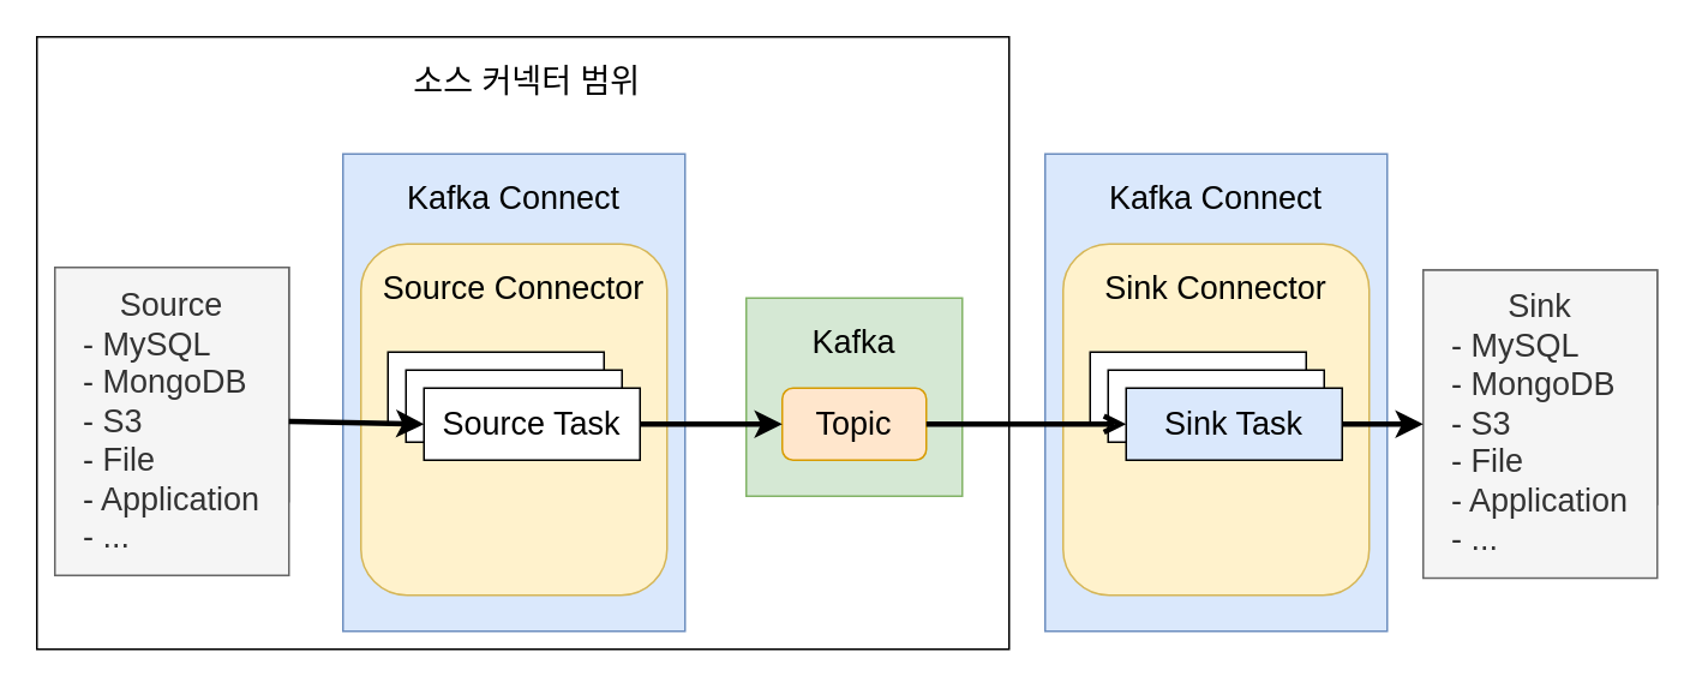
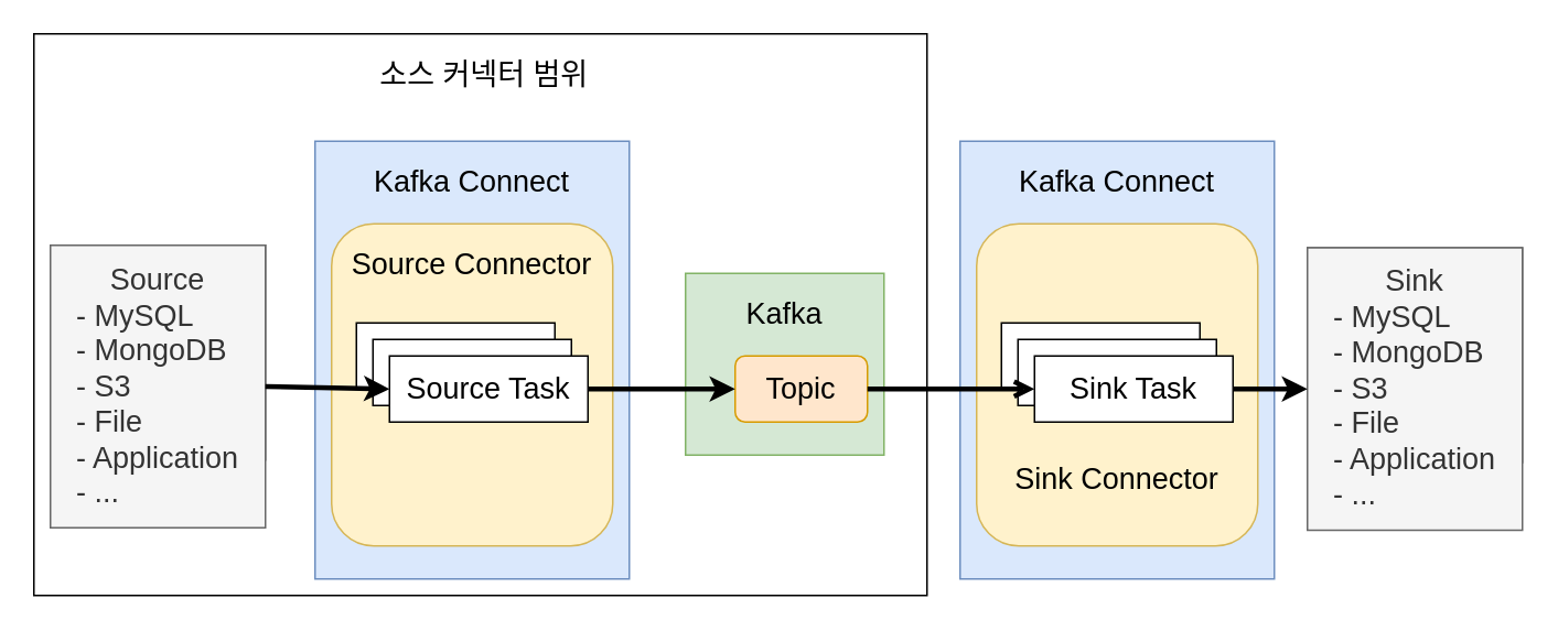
- <mxCell id="22" value="Sink Connector" style="text;html=1;strokeColor=none;fillColor=none;align=center;verticalAlign=middle;whiteSpace=wrap;rounded=0;fontSize=18;" parent="1" vertex="1"><mxGeometry x="600" y="145" width="150" height="30" as="geometry" /></mxCell>
+ <mxCell id="22" value="Sink Connector" style="text;html=1;strokeColor=none;fillColor=none;align=center;verticalAlign=middle;whiteSpace=wrap;rounded=0;fontSize=18;" parent="1" vertex="1"><mxGeometry x="600" y="275" width="150" height="30" as="geometry" /></mxCell>
- <mxCell id="14" value="Topic" style="rounded=1;whiteSpace=wrap;html=1;fontSize=18;fillColor=#ffe6cc;strokeColor=#d79b00;" parent="1" vertex="1"><mxGeometry x="434" y="215" width="80" height="40" as="geometry" /></mxCell>
+ <mxCell id="14" value="Topic" style="rounded=1;whiteSpace=wrap;html=1;fontSize=18;fillColor=#ffe6cc;strokeColor=#d79b00;" parent="1" vertex="1"><mxGeometry x="444" y="215" width="80" height="40" as="geometry" /></mxCell>
- <mxCell id="26" value="Sink Task" style="rounded=0;whiteSpace=wrap;html=1;fontSize=18;fillColor=#dae8fc;" parent="1" vertex="1"><mxGeometry x="625" y="215" width="120" height="40" as="geometry" /></mxCell>
+ <mxCell id="26" value="Sink Task" style="rounded=0;whiteSpace=wrap;html=1;fontSize=18;" parent="1" vertex="1"><mxGeometry x="625" y="215" width="120" height="40" as="geometry" /></mxCell>
